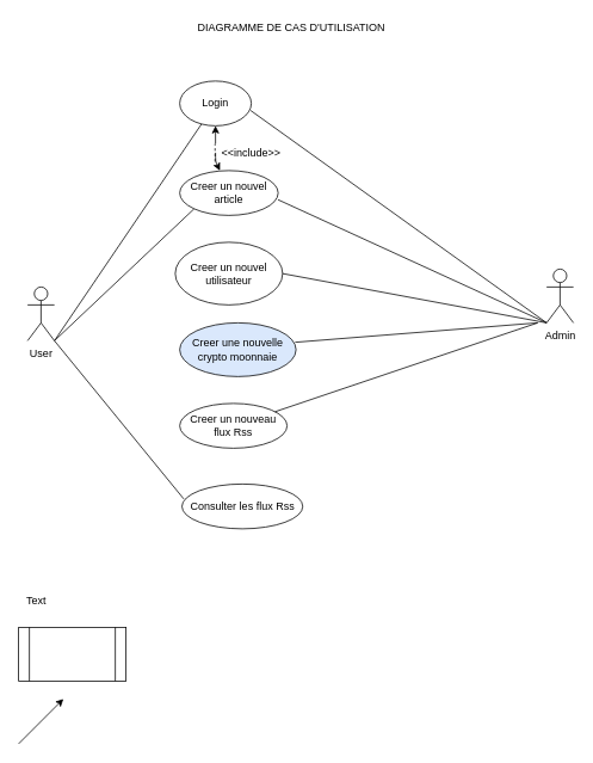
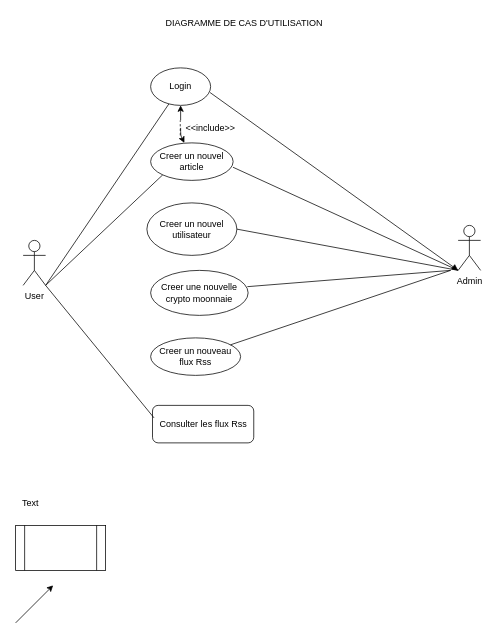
- <mxCell id="19" value="" style="endArrow=none;html=1;exitX=0.991;exitY=0.658;exitDx=0;exitDy=0;exitPerimeter=0;entryX=0;entryY=1;entryDx=0;entryDy=0;entryPerimeter=0;" edge="1" parent="1" source="3" target="9"><mxGeometry width="50" height="50" relative="1" as="geometry"><mxPoint x="410" y="490" as="sourcePoint" /><mxPoint x="590" y="380" as="targetPoint" /></mxGeometry></mxCell>
+ <mxCell id="19" value="" style="endArrow=block;html=1;exitX=0.991;exitY=0.658;exitDx=0;exitDy=0;exitPerimeter=0;entryX=0;entryY=1;entryDx=0;entryDy=0;entryPerimeter=0;" edge="1" parent="1" source="3" target="9"><mxGeometry width="50" height="50" relative="1" as="geometry"><mxPoint x="410" y="490" as="sourcePoint" /><mxPoint x="590" y="380" as="targetPoint" /></mxGeometry></mxCell>
- <mxCell id="6" value="Creer une nouvelle crypto moonnaie" style="ellipse;whiteSpace=wrap;html=1;fillColor=#dae8fc;" vertex="1" parent="1"><mxGeometry x="200" y="360" width="130" height="60" as="geometry" /></mxCell>
+ <mxCell id="6" value="Creer une nouvelle crypto moonnaie" style="ellipse;whiteSpace=wrap;html=1;" vertex="1" parent="1"><mxGeometry x="200" y="360" width="130" height="60" as="geometry" /></mxCell>
- <mxCell id="8" value="Consulter les flux Rss" style="ellipse;whiteSpace=wrap;html=1;" vertex="1" parent="1"><mxGeometry x="202.5" y="540" width="135" height="50" as="geometry" /></mxCell>
+ <mxCell id="8" value="Consulter les flux Rss" style="whiteSpace=wrap;html=1;rounded=1;" vertex="1" parent="1"><mxGeometry x="202.5" y="540" width="135" height="50" as="geometry" /></mxCell>
